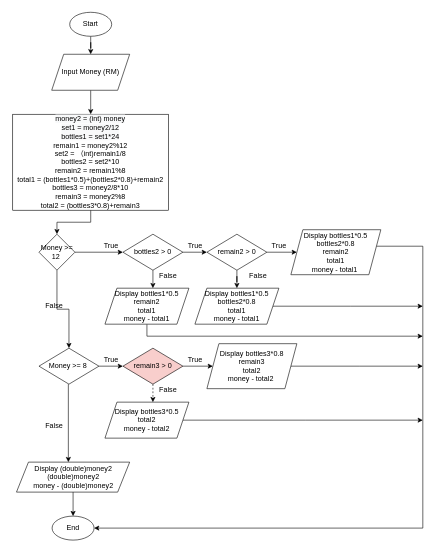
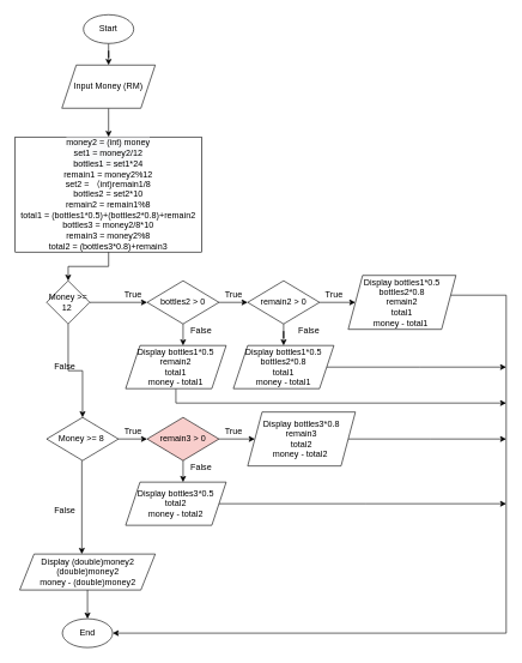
- <mxCell id="32" style="edgeStyle=orthogonalEdgeStyle;rounded=0;orthogonalLoop=1;jettySize=auto;html=1;entryX=0.571;entryY=0;entryDx=0;entryDy=0;entryPerimeter=0;dashed=1;" edge="1" parent="1" source="33" target="37"><mxGeometry relative="1" as="geometry" /></mxCell>
+ <mxCell id="32" style="edgeStyle=orthogonalEdgeStyle;rounded=0;orthogonalLoop=1;jettySize=auto;html=1;entryX=0.571;entryY=0;entryDx=0;entryDy=0;entryPerimeter=0;" edge="1" parent="1" source="33" target="37"><mxGeometry relative="1" as="geometry" /></mxCell>
